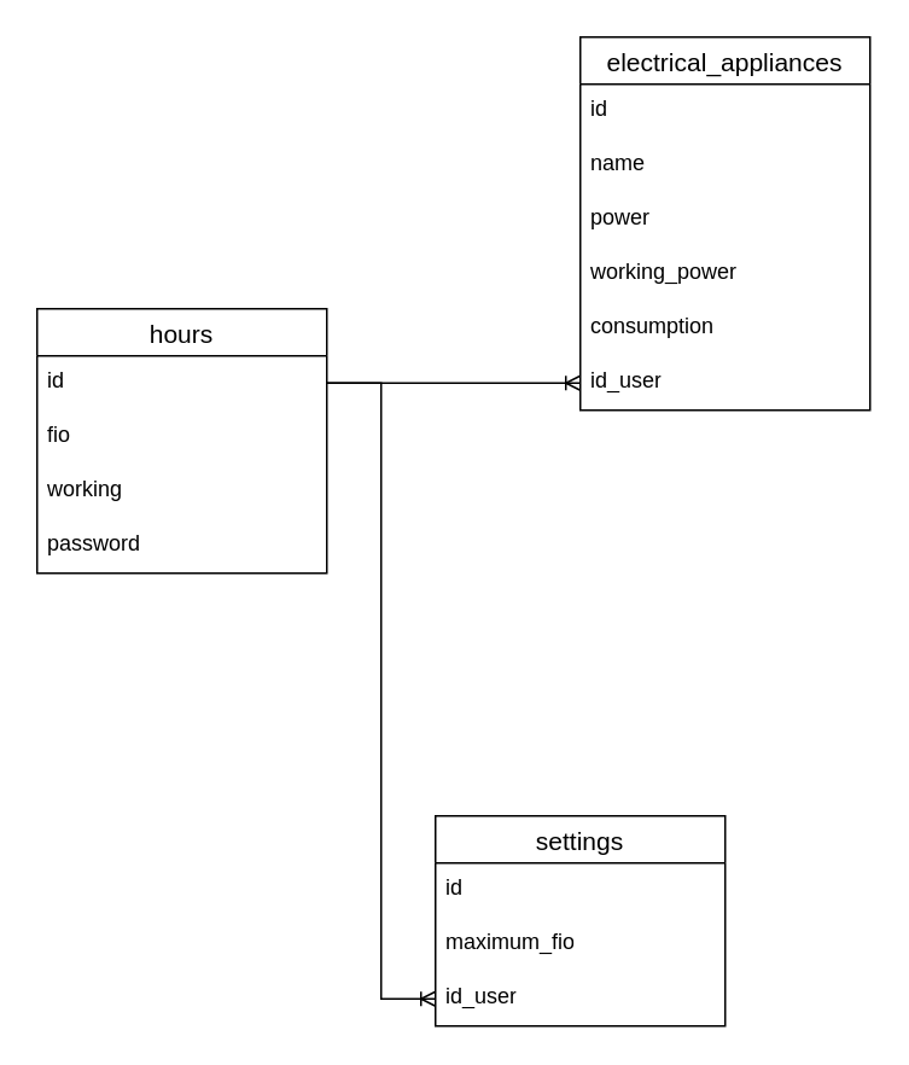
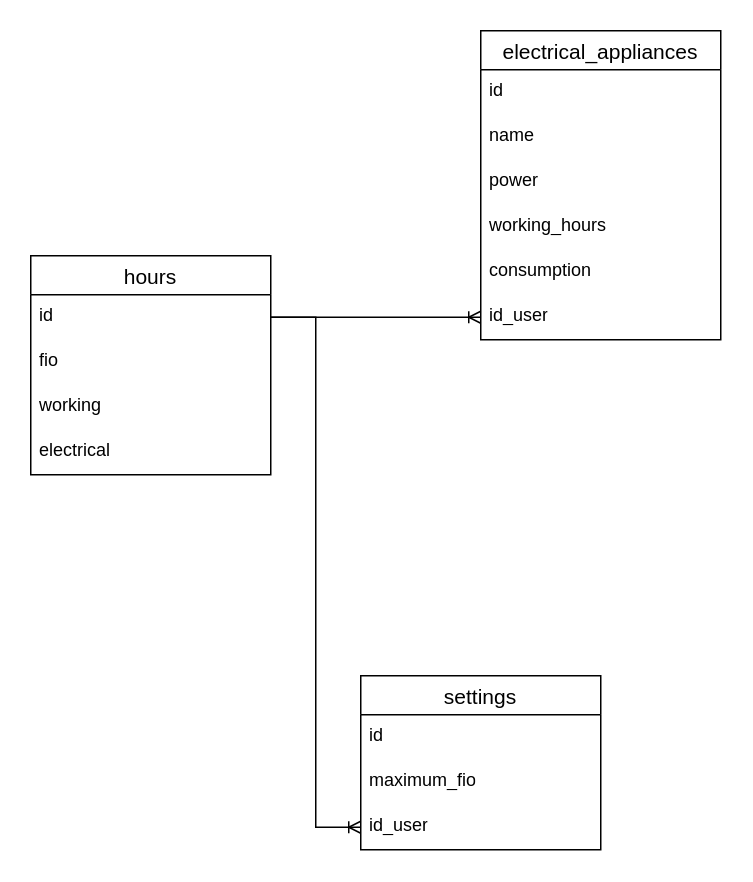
- <mxCell id="11" value="working_power" style="text;strokeColor=none;fillColor=none;spacingLeft=4;spacingRight=4;overflow=hidden;rotatable=0;points=[[0,0.5],[1,0.5]];portConstraint=eastwest;fontSize=12;whiteSpace=wrap;html=1;" vertex="1" parent="7"><mxGeometry y="116" width="160" height="30" as="geometry" /></mxCell>
+ <mxCell id="11" value="working_hours" style="text;strokeColor=none;fillColor=none;spacingLeft=4;spacingRight=4;overflow=hidden;rotatable=0;points=[[0,0.5],[1,0.5]];portConstraint=eastwest;fontSize=12;whiteSpace=wrap;html=1;" vertex="1" parent="7"><mxGeometry y="116" width="160" height="30" as="geometry" /></mxCell>
- <mxCell id="6" value="password" style="text;strokeColor=none;fillColor=none;spacingLeft=4;spacingRight=4;overflow=hidden;rotatable=0;points=[[0,0.5],[1,0.5]];portConstraint=eastwest;fontSize=12;whiteSpace=wrap;html=1;" vertex="1" parent="2"><mxGeometry y="116" width="160" height="30" as="geometry" /></mxCell>
+ <mxCell id="6" value="electrical" style="text;strokeColor=none;fillColor=none;spacingLeft=4;spacingRight=4;overflow=hidden;rotatable=0;points=[[0,0.5],[1,0.5]];portConstraint=eastwest;fontSize=12;whiteSpace=wrap;html=1;" vertex="1" parent="2"><mxGeometry y="116" width="160" height="30" as="geometry" /></mxCell>
